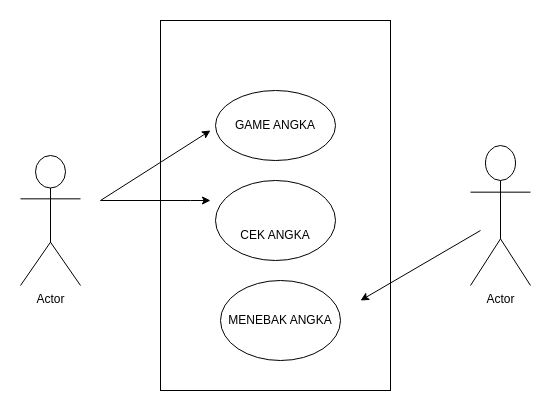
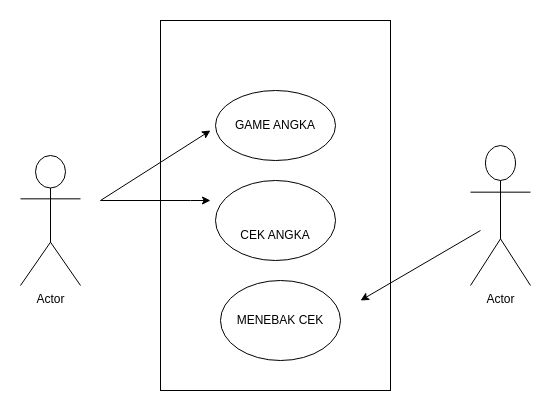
- <mxCell id="10" value="MENEBAK ANGKA" style="text;html=1;strokeColor=none;fillColor=none;align=center;verticalAlign=middle;whiteSpace=wrap;rounded=0;" vertex="1" parent="1"><mxGeometry x="215" y="305" width="130" height="30" as="geometry" /></mxCell>
+ <mxCell id="10" value="MENEBAK CEK" style="text;html=1;strokeColor=none;fillColor=none;align=center;verticalAlign=middle;whiteSpace=wrap;rounded=0;" vertex="1" parent="1"><mxGeometry x="215" y="305" width="130" height="30" as="geometry" /></mxCell>
